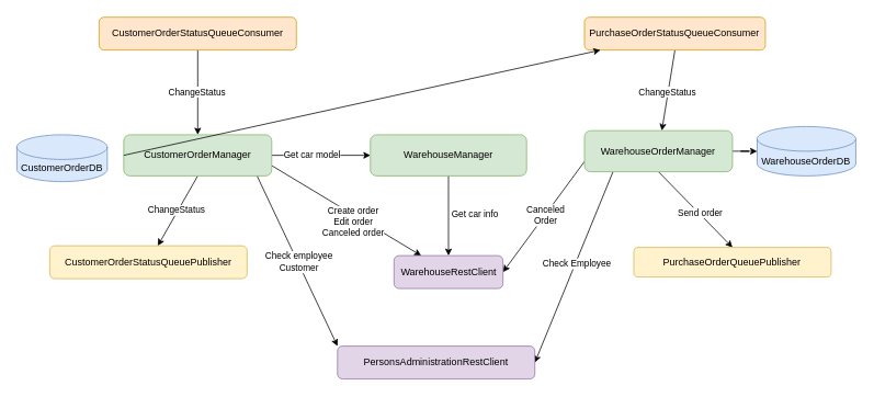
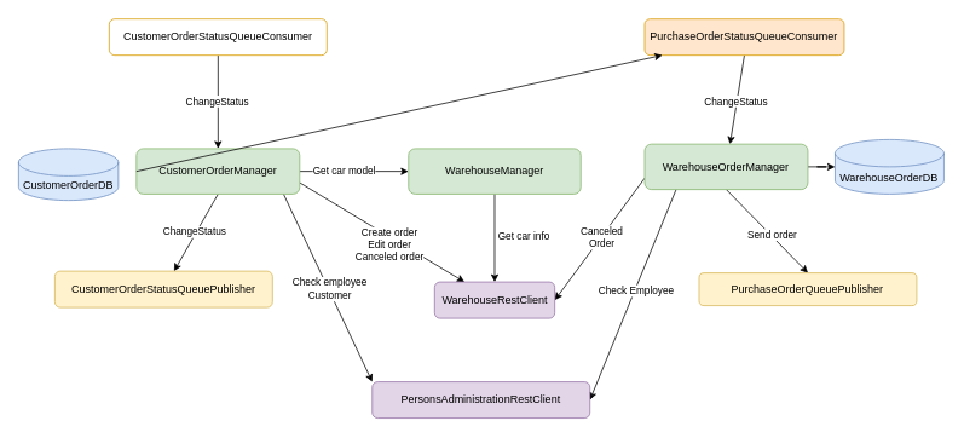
- <mxCell id="7" value="CustomerOrderStatusQueueConsumer" style="rounded=1;whiteSpace=wrap;html=1;fillColor=#ffe6cc;strokeColor=#d79b00;" parent="1" vertex="1"><mxGeometry x="120" y="20" width="240" height="40" as="geometry" /></mxCell>
+ <mxCell id="7" value="CustomerOrderStatusQueueConsumer" style="rounded=1;whiteSpace=wrap;html=1;fillColor=#ffffff;strokeColor=#d79b00;" parent="1" vertex="1"><mxGeometry x="120" y="20" width="240" height="40" as="geometry" /></mxCell>
